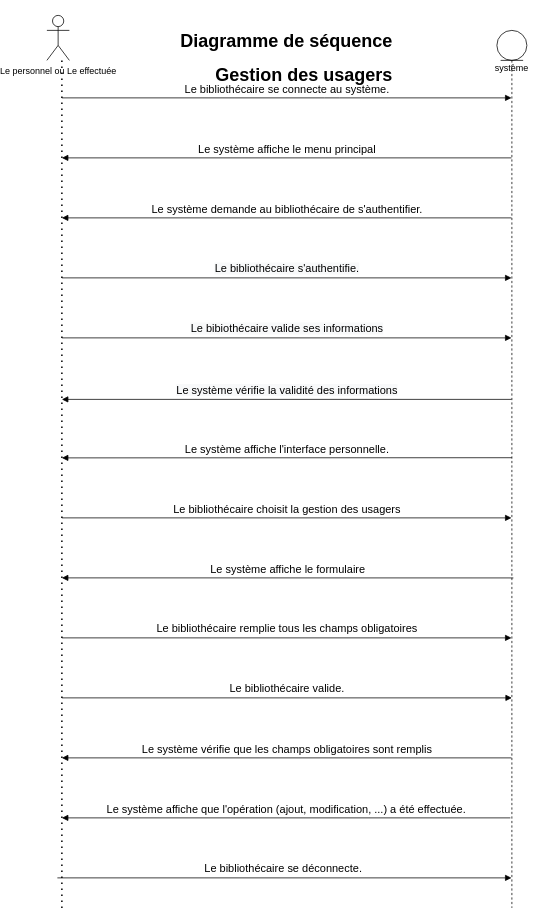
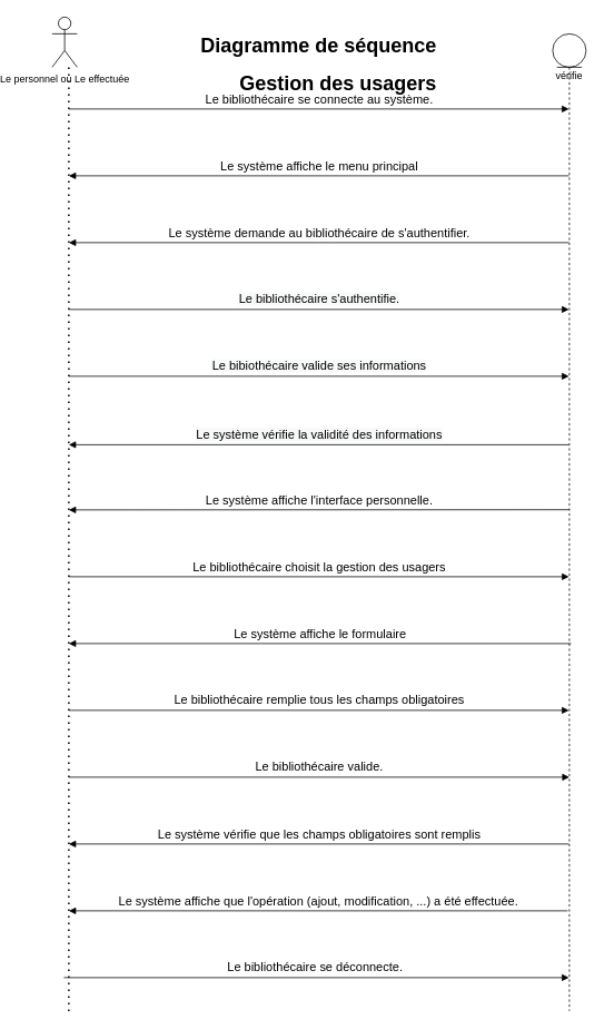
- <mxCell id="3" value="système" style="shape=umlLifeline;participant=umlEntity;perimeter=lifelinePerimeter;whiteSpace=wrap;html=1;container=1;collapsible=0;recursiveResize=0;verticalAlign=top;spacingTop=36;outlineConnect=0;" parent="1" vertex="1"><mxGeometry x="620" y="40" width="40" height="1170" as="geometry" /></mxCell>
+ <mxCell id="3" value="vérifie" style="shape=umlLifeline;participant=umlEntity;perimeter=lifelinePerimeter;whiteSpace=wrap;html=1;container=1;collapsible=0;recursiveResize=0;verticalAlign=top;spacingTop=36;outlineConnect=0;" parent="1" vertex="1"><mxGeometry x="620" y="40" width="40" height="1170" as="geometry" /></mxCell>
